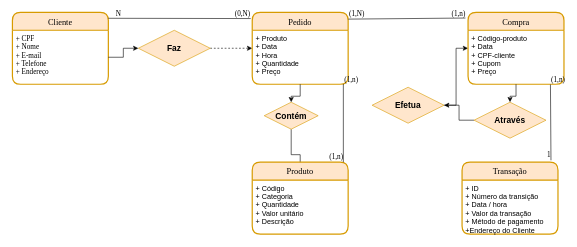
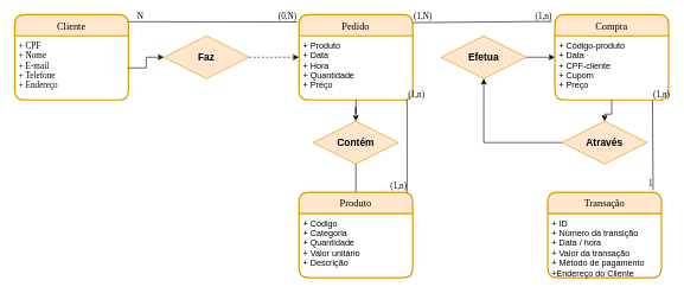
- <mxCell id="13" value="&lt;h3&gt;Efetua&lt;/h3&gt;" style="shape=rhombus;perimeter=rhombusPerimeter;whiteSpace=wrap;html=1;align=center;fillColor=#ffe6cc;strokeColor=#d79b00;" vertex="1" parent="1"><mxGeometry x="620" y="145" width="120" height="60" as="geometry" /></mxCell>
+ <mxCell id="13" value="&lt;h3&gt;Efetua&lt;/h3&gt;" style="shape=rhombus;perimeter=rhombusPerimeter;whiteSpace=wrap;html=1;align=center;fillColor=#ffe6cc;strokeColor=#d79b00;" vertex="1" parent="1"><mxGeometry x="620" y="50" width="120" height="60" as="geometry" /></mxCell>
- <mxCell id="5" value="&lt;h3&gt;Contém&lt;/h3&gt;" style="shape=rhombus;perimeter=rhombusPerimeter;whiteSpace=wrap;html=1;align=center;fillColor=#ffe6cc;strokeColor=#d79b00;" vertex="1" parent="1"><mxGeometry x="440" y="170" width="90" height="45" as="geometry" /></mxCell>
+ <mxCell id="5" value="&lt;h3&gt;Contém&lt;/h3&gt;" style="shape=rhombus;perimeter=rhombusPerimeter;whiteSpace=wrap;html=1;align=center;fillColor=#ffe6cc;strokeColor=#d79b00;" vertex="1" parent="1"><mxGeometry x="440" y="170" width="120" height="60" as="geometry" /></mxCell>
